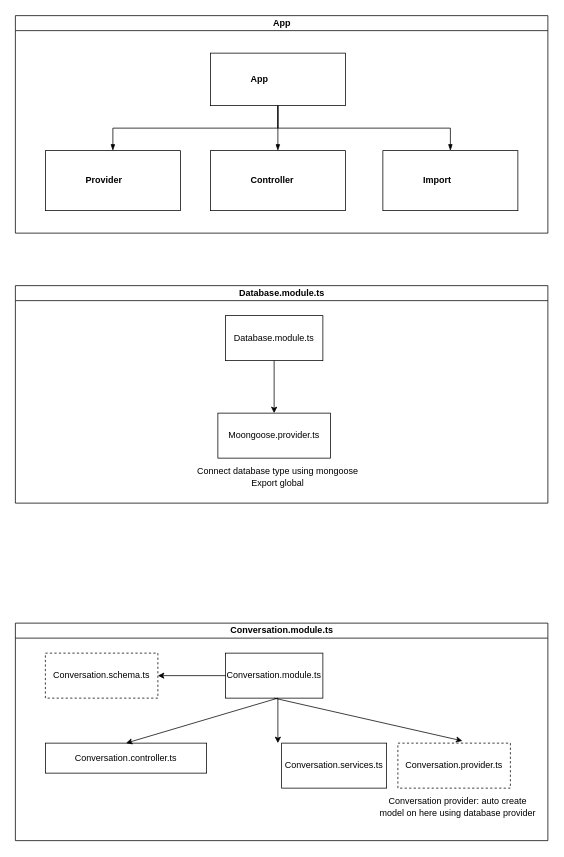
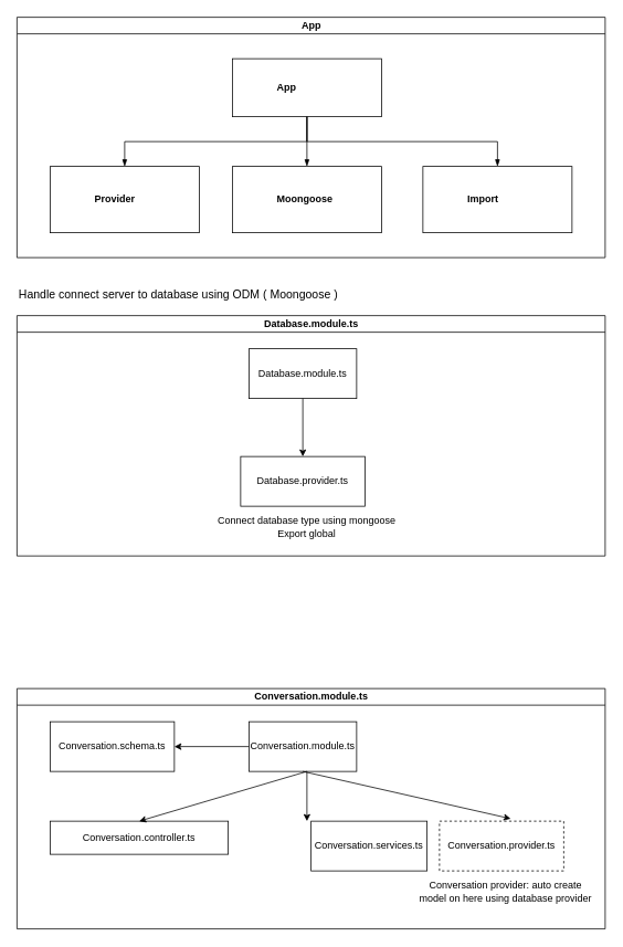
- <mxCell id="7" value="Controller" style="label;image=https://cdn3.iconfinder.com/data/icons/user-avatars-1/512/users-9-2-128.png;whiteSpace=wrap;html=1;rounded=0;glass=0;treeFolding=1;treeMoving=1;" parent="2" vertex="1"><mxGeometry x="260" y="180" width="180" height="80" as="geometry" /></mxCell>
+ <mxCell id="7" value="Moongoose" style="label;image=https://cdn3.iconfinder.com/data/icons/user-avatars-1/512/users-9-2-128.png;whiteSpace=wrap;html=1;rounded=0;glass=0;treeFolding=1;treeMoving=1;" parent="2" vertex="1"><mxGeometry x="260" y="180" width="180" height="80" as="geometry" /></mxCell>
+ <mxCell id="26" value="&lt;font style=&quot;font-size: 14px;&quot;&gt;Handle connect server to database using ODM ( Moongoose )&lt;/font&gt;" style="text;html=1;strokeColor=none;fillColor=none;align=center;verticalAlign=middle;whiteSpace=wrap;rounded=0;" vertex="1" parent="1"><mxGeometry x="20" y="340" width="390" height="30" as="geometry" /></mxCell>
- <mxCell id="23" value="Moongoose.provider.ts" style="rounded=0;whiteSpace=wrap;html=1;" vertex="1" parent="21"><mxGeometry x="270" y="170" width="150" height="60" as="geometry" /></mxCell>
+ <mxCell id="23" value="Database.provider.ts" style="rounded=0;whiteSpace=wrap;html=1;" vertex="1" parent="21"><mxGeometry x="270" y="170" width="150" height="60" as="geometry" /></mxCell>
- <mxCell id="18" value="Conversation.schema.ts" style="rounded=0;whiteSpace=wrap;html=1;dashed=1;" vertex="1" parent="10"><mxGeometry x="40" y="40" width="150" height="60" as="geometry" /></mxCell>
+ <mxCell id="18" value="Conversation.schema.ts" style="rounded=0;whiteSpace=wrap;html=1;" vertex="1" parent="10"><mxGeometry x="40" y="40" width="150" height="60" as="geometry" /></mxCell>
